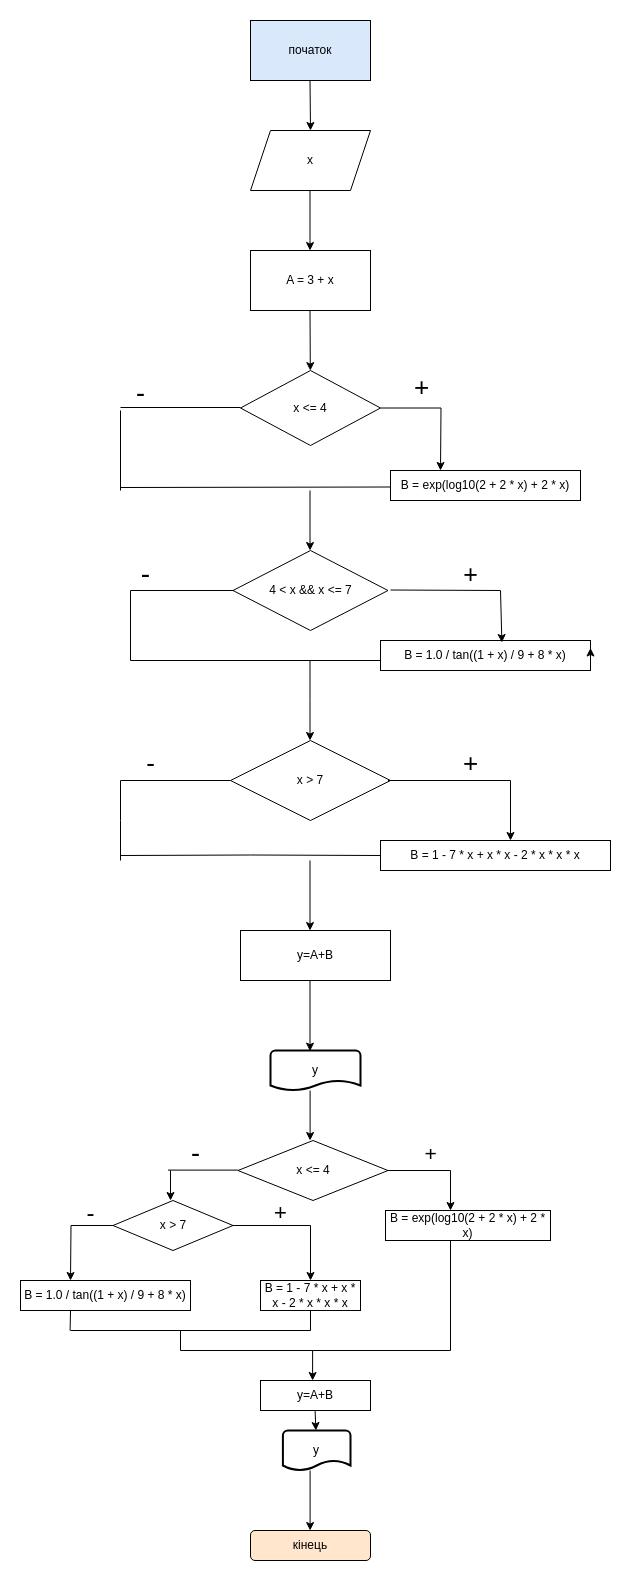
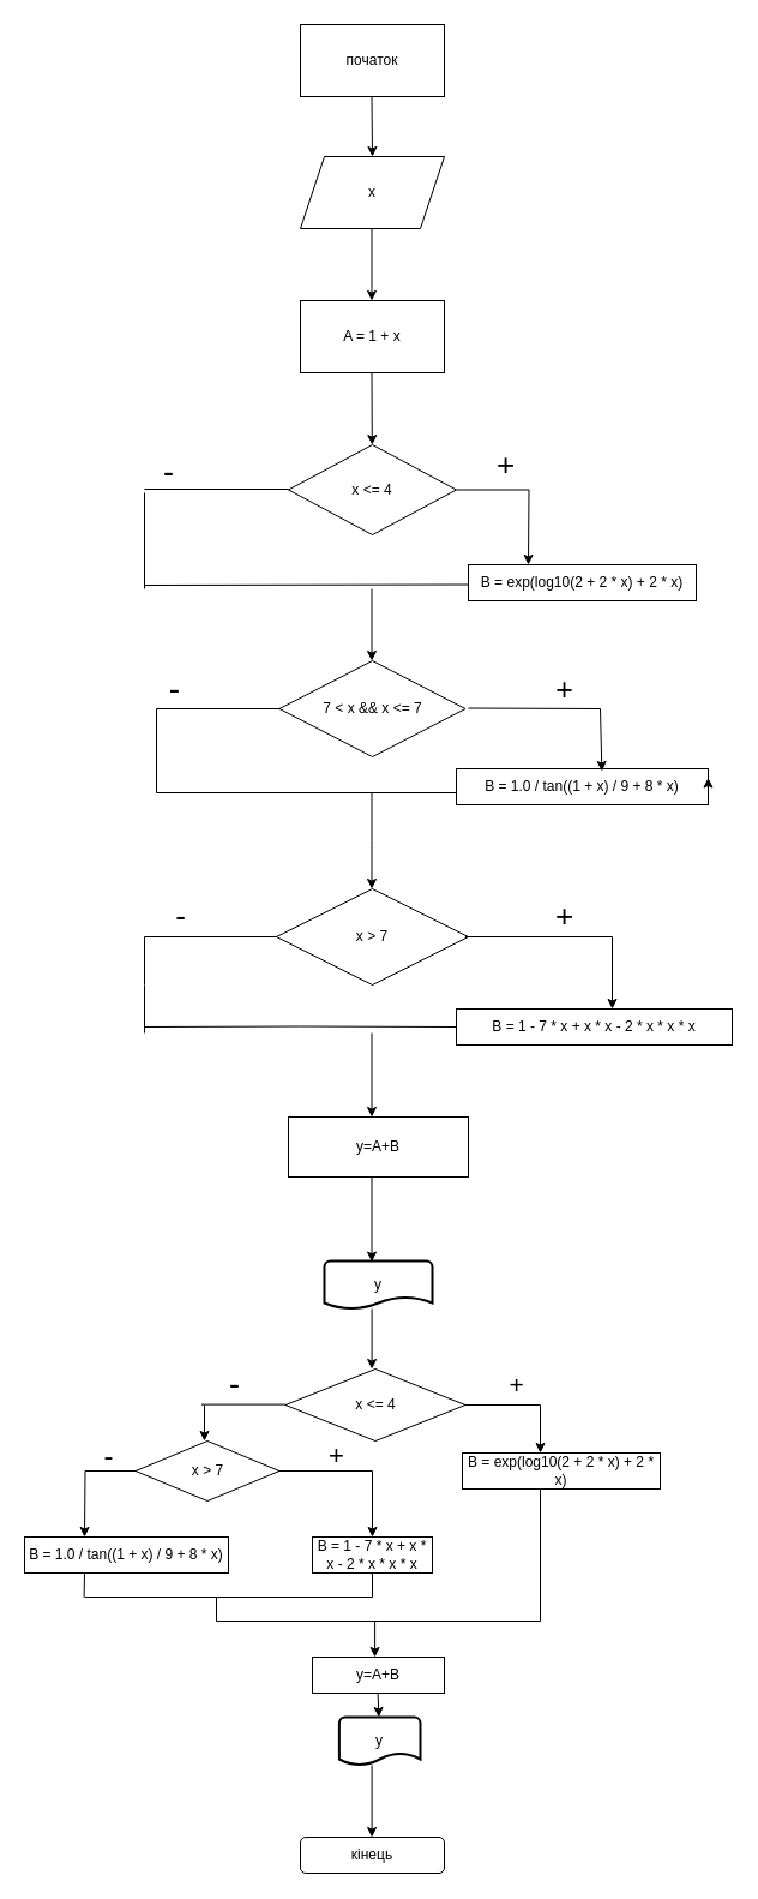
- <mxCell id="2" value="початок" style="rounded=0;whiteSpace=wrap;html=1;fillColor=#dae8fc;" vertex="1" parent="1"><mxGeometry x="250" y="20" width="120" height="60" as="geometry" /></mxCell>
+ <mxCell id="2" value="початок" style="rounded=0;whiteSpace=wrap;html=1;" vertex="1" parent="1"><mxGeometry x="250" y="20" width="120" height="60" as="geometry" /></mxCell>
- <mxCell id="6" value="A = 3 + x" style="rounded=0;whiteSpace=wrap;html=1;" vertex="1" parent="1"><mxGeometry x="250" y="250" width="120" height="60" as="geometry" /></mxCell>
+ <mxCell id="6" value="A = 1 + x" style="rounded=0;whiteSpace=wrap;html=1;" vertex="1" parent="1"><mxGeometry x="250" y="250" width="120" height="60" as="geometry" /></mxCell>
- <mxCell id="15" value="4 &amp;lt; x &amp;amp;&amp;amp; x &amp;lt;= 7" style="rhombus;whiteSpace=wrap;html=1;" vertex="1" parent="1"><mxGeometry x="232.5" y="550" width="155" height="80" as="geometry" /></mxCell>
+ <mxCell id="15" value="7 &amp;lt; x &amp;amp;&amp;amp; x &amp;lt;= 7" style="rhombus;whiteSpace=wrap;html=1;" vertex="1" parent="1"><mxGeometry x="232.5" y="550" width="155" height="80" as="geometry" /></mxCell>
- <mxCell id="56" value="кінець" style="rounded=1;whiteSpace=wrap;html=1;fillColor=#ffe6cc;" vertex="1" parent="1"><mxGeometry x="250" y="1530" width="120" height="30" as="geometry" /></mxCell>
+ <mxCell id="56" value="кінець" style="rounded=1;whiteSpace=wrap;html=1;" vertex="1" parent="1"><mxGeometry x="250" y="1530" width="120" height="30" as="geometry" /></mxCell>
